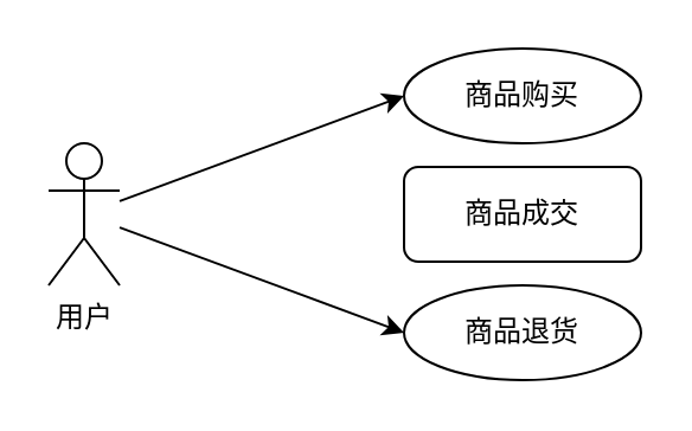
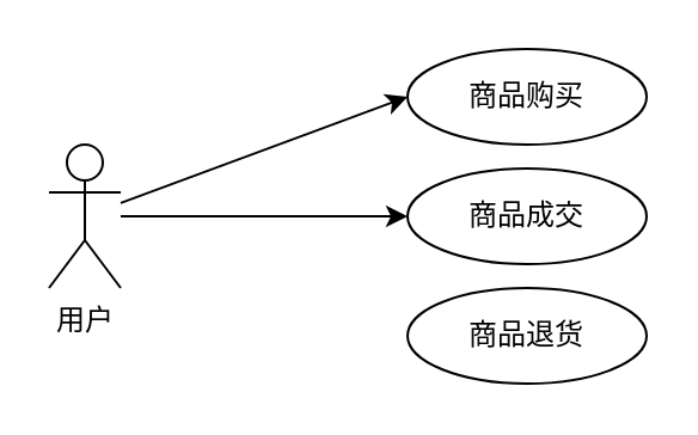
- <mxCell id="7" value="商品成交" style="whiteSpace=wrap;html=1;rounded=1;" vertex="1" parent="1"><mxGeometry x="170" y="70" width="100" height="40" as="geometry" /></mxCell>
+ <mxCell id="7" value="商品成交" style="ellipse;whiteSpace=wrap;html=1;" vertex="1" parent="1"><mxGeometry x="170" y="70" width="100" height="40" as="geometry" /></mxCell>
- <mxCell id="3" style="edgeStyle=none;rounded=0;orthogonalLoop=1;jettySize=auto;html=1;entryX=0;entryY=0.5;entryDx=0;entryDy=0;fontSize=11;" edge="1" parent="1" source="4" target="6"><mxGeometry relative="1" as="geometry" /></mxCell>
+ <mxCell id="3" style="edgeStyle=none;rounded=0;orthogonalLoop=1;jettySize=auto;html=1;fontSize=11;" edge="1" parent="1" source="4" target="7"><mxGeometry relative="1" as="geometry" /></mxCell>
